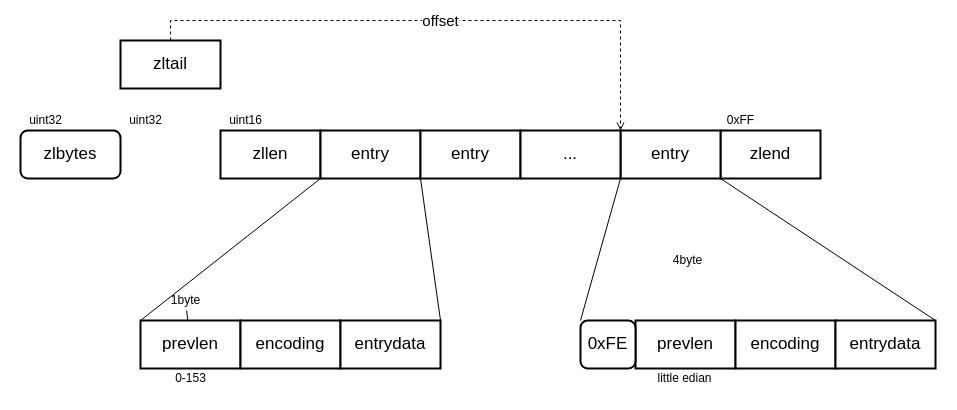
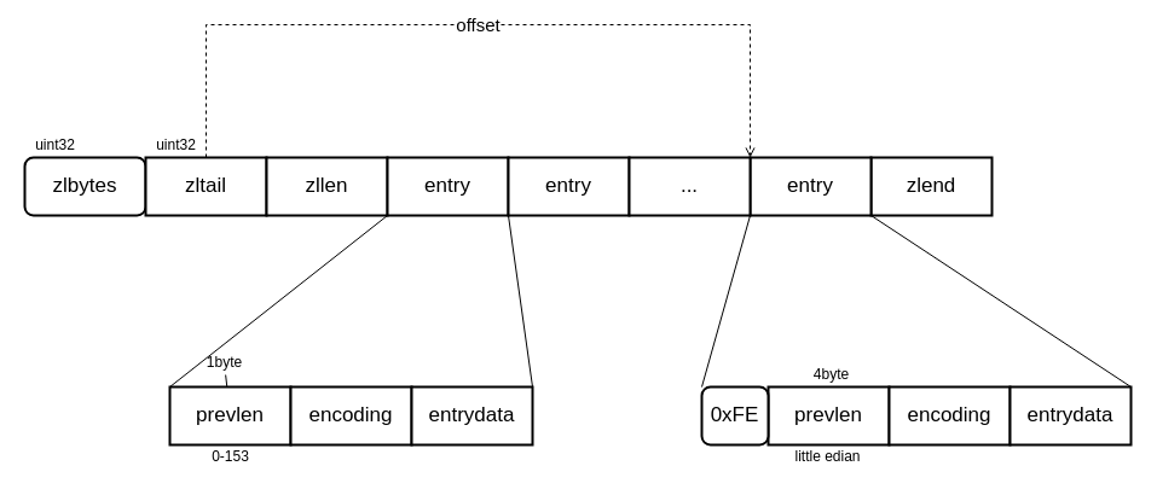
- <mxCell id="4" value="zltail" style="rounded=0;whiteSpace=wrap;html=1;strokeWidth=2;fontSize=17;" parent="1" vertex="1"><mxGeometry x="120" y="40" width="100" height="48" as="geometry" /></mxCell>
+ <mxCell id="4" value="zltail" style="rounded=0;whiteSpace=wrap;html=1;strokeWidth=2;fontSize=17;" parent="1" vertex="1"><mxGeometry x="120" y="130" width="100" height="48" as="geometry" /></mxCell>
- <mxCell id="21" value="uint16" style="text;html=1;align=center;verticalAlign=middle;resizable=0;points=[];autosize=1;strokeColor=none;fontSize=12;" parent="1" vertex="1"><mxGeometry x="220" y="110" width="50" height="20" as="geometry" /></mxCell>
- <mxCell id="22" value="0xFF" style="text;html=1;align=center;verticalAlign=middle;resizable=0;points=[];autosize=1;strokeColor=none;fontSize=12;" parent="1" vertex="1"><mxGeometry x="720" y="110" width="40" height="20" as="geometry" /></mxCell>
- <mxCell id="29" value="4byte" style="text;html=1;align=center;verticalAlign=middle;resizable=0;points=[];autosize=1;strokeColor=none;" vertex="1" parent="1"><mxGeometry x="667" y="250" width="40" height="20" as="geometry" /></mxCell>
+ <mxCell id="29" value="4byte" style="text;html=1;align=center;verticalAlign=middle;resizable=0;points=[];autosize=1;strokeColor=none;" vertex="1" parent="1"><mxGeometry x="667" y="300" width="40" height="20" as="geometry" /></mxCell>
